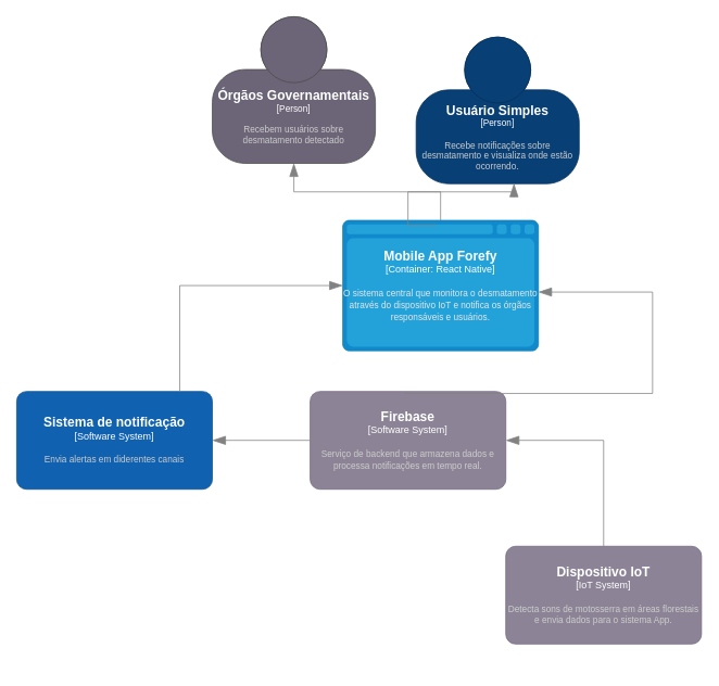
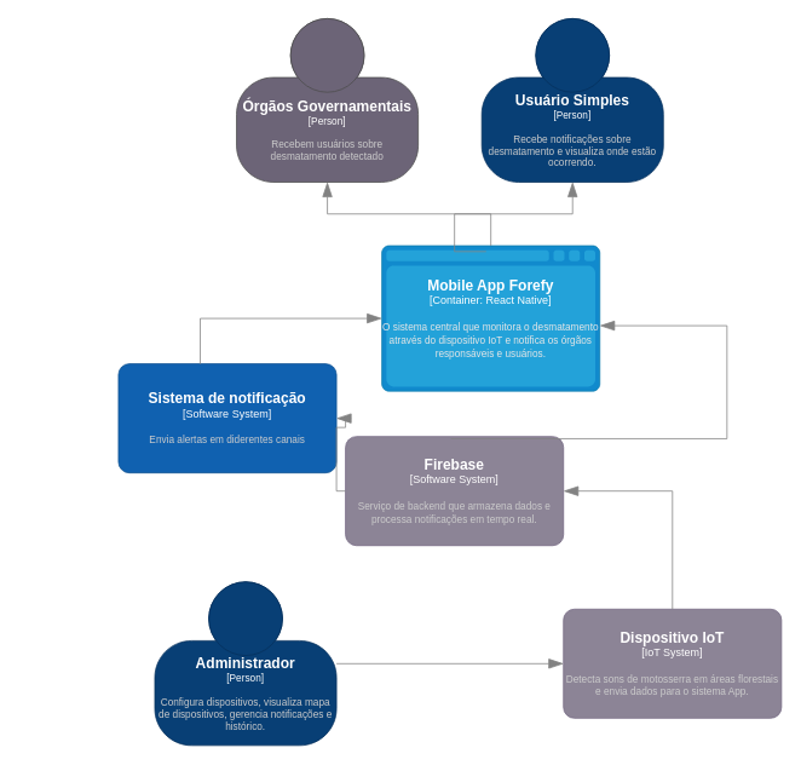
- <mxCell id="3" value="&lt;font style=&quot;font-size: 16px&quot;&gt;&lt;b&gt;Usuário Simples&lt;/b&gt;&lt;/font&gt;&lt;div&gt;[Person]&lt;/div&gt;&lt;br&gt;&lt;div&gt;&lt;font style=&quot;font-size: 11px&quot;&gt;&lt;font color=&quot;#cccccc&quot;&gt;Recebe notificações sobre desmatamento e visualiza onde estão ocorrendo.&lt;/font&gt;&lt;/div&gt;" style="html=1;fontSize=11;dashed=0;whiteSpace=wrap;fillColor=#083F75;strokeColor=#06315C;fontColor=#ffffff;shape=mxgraph.c4.person2;align=center;metaEdit=1;points=[[0.5,0,0],[1,0.5,0],[1,0.75,0],[0.75,1,0],[0.5,1,0],[0.25,1,0],[0,0.75,0],[0,0.5,0]];resizable=0;" vertex="1" parent="1"><mxGeometry x="510" y="45" width="200" height="180" as="geometry" /></mxCell>
+ <mxCell id="3" value="&lt;font style=&quot;font-size: 16px&quot;&gt;&lt;b&gt;Usuário Simples&lt;/b&gt;&lt;/font&gt;&lt;div&gt;[Person]&lt;/div&gt;&lt;br&gt;&lt;div&gt;&lt;font style=&quot;font-size: 11px&quot;&gt;&lt;font color=&quot;#cccccc&quot;&gt;Recebe notificações sobre desmatamento e visualiza onde estão ocorrendo.&lt;/font&gt;&lt;/div&gt;" style="html=1;fontSize=11;dashed=0;whiteSpace=wrap;fillColor=#083F75;strokeColor=#06315C;fontColor=#ffffff;shape=mxgraph.c4.person2;align=center;metaEdit=1;points=[[0.5,0,0],[1,0.5,0],[1,0.75,0],[0.75,1,0],[0.5,1,0],[0.25,1,0],[0,0.75,0],[0,0.5,0]];resizable=0;" vertex="1" parent="1"><mxGeometry x="530" y="20" width="200" height="180" as="geometry" /></mxCell>
- <mxCell id="13" value="&lt;font style=&quot;font-size: 16px&quot;&gt;&lt;b&gt;Sistema de notificação&lt;/b&gt;&lt;/font&gt;&lt;div&gt;[Software System]&lt;/div&gt;&lt;br&gt;&lt;div&gt;&lt;font style=&quot;font-size: 11px&quot;&gt;&lt;font color=&quot;#cccccc&quot;&gt;Envia alertas em diderentes canais&lt;/font&gt;&lt;/div&gt;" style="rounded=1;whiteSpace=wrap;html=1;labelBackgroundColor=none;fillColor=#1061B0;fontColor=#ffffff;align=center;arcSize=10;strokeColor=#0D5091;metaEdit=1;resizable=0;points=[[0.25,0,0],[0.5,0,0],[0.75,0,0],[1,0.25,0],[1,0.5,0],[1,0.75,0],[0.75,1,0],[0.5,1,0],[0.25,1,0],[0,0.75,0],[0,0.5,0],[0,0.25,0]];" vertex="1" parent="1"><mxGeometry x="20" y="480" width="240" height="120" as="geometry" /></mxCell>
+ <mxCell id="13" value="&lt;font style=&quot;font-size: 16px&quot;&gt;&lt;b&gt;Sistema de notificação&lt;/b&gt;&lt;/font&gt;&lt;div&gt;[Software System]&lt;/div&gt;&lt;br&gt;&lt;div&gt;&lt;font style=&quot;font-size: 11px&quot;&gt;&lt;font color=&quot;#cccccc&quot;&gt;Envia alertas em diderentes canais&lt;/font&gt;&lt;/div&gt;" style="rounded=1;whiteSpace=wrap;html=1;labelBackgroundColor=none;fillColor=#1061B0;fontColor=#ffffff;align=center;arcSize=10;strokeColor=#0D5091;metaEdit=1;resizable=0;points=[[0.25,0,0],[0.5,0,0],[0.75,0,0],[1,0.25,0],[1,0.5,0],[1,0.75,0],[0.75,1,0],[0.5,1,0],[0.25,1,0],[0,0.75,0],[0,0.5,0],[0,0.25,0]];" vertex="1" parent="1"><mxGeometry x="130" y="400" width="240" height="120" as="geometry" /></mxCell>
+ <mxCell id="2" value="&lt;font style=&quot;font-size: 16px&quot;&gt;&lt;b&gt;Administrador&lt;/b&gt;&lt;/font&gt;&lt;div&gt;[Person]&lt;/div&gt;&lt;br&gt;&lt;div&gt;&lt;font style=&quot;font-size: 11px&quot;&gt;&lt;font color=&quot;#cccccc&quot;&gt;Configura dispositivos, visualiza mapa de dispositivos, gerencia notificações e histórico.&lt;/font&gt;&lt;/div&gt;" style="html=1;fontSize=11;dashed=0;whiteSpace=wrap;fillColor=#083F75;strokeColor=#06315C;fontColor=#ffffff;shape=mxgraph.c4.person2;align=center;metaEdit=1;points=[[0.5,0,0],[1,0.5,0],[1,0.75,0],[0.75,1,0],[0.5,1,0],[0.25,1,0],[0,0.75,0],[0,0.5,0]];resizable=0;" vertex="1" parent="1"><mxGeometry x="170" y="640" width="200" height="180" as="geometry" /></mxCell>
+ <mxCell id="12" value="" style="endArrow=blockThin;html=1;fontSize=10;fontColor=#404040;strokeWidth=1;endFill=1;strokeColor=#828282;elbow=vertical;metaEdit=1;endSize=14;startSize=14;jumpStyle=arc;jumpSize=16;rounded=0;edgeStyle=orthogonalEdgeStyle;" edge="1" parent="1" source="2" target="7"><mxGeometry width="240" relative="1" as="geometry"><mxPoint x="360" y="700" as="sourcePoint" /><mxPoint x="600" y="700" as="targetPoint" /></mxGeometry></mxCell>
